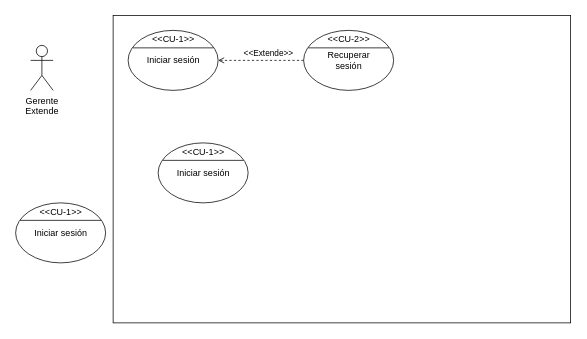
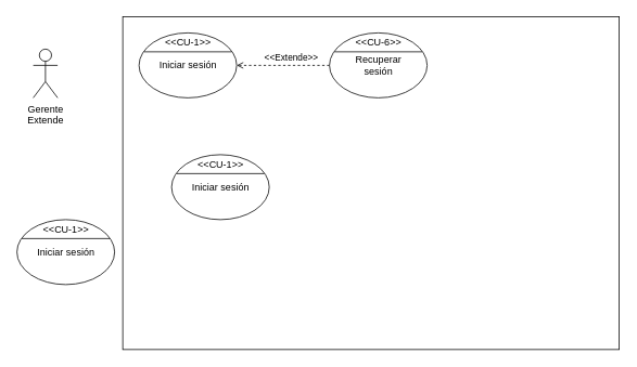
- <mxCell id="14" value="&amp;lt;&amp;lt;CU-2&amp;gt;&amp;gt;" style="html=1;strokeColor=none;fillColor=none;align=center;verticalAlign=middle;rotatable=0;" vertex="1" parent="12"><mxGeometry x="25" y="-3.33" width="70" height="30" as="geometry" /></mxCell>
+ <mxCell id="14" value="&amp;lt;&amp;lt;CU-6&amp;gt;&amp;gt;" style="html=1;strokeColor=none;fillColor=none;align=center;verticalAlign=middle;rotatable=0;" vertex="1" parent="12"><mxGeometry x="25" y="-3.33" width="70" height="30" as="geometry" /></mxCell>
